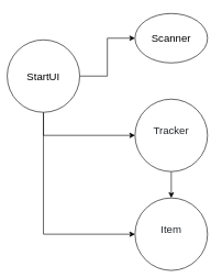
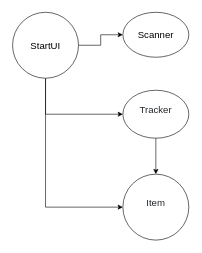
- <mxCell id="9" value="&lt;font style=&quot;font-size: 16px;&quot;&gt;StartUI&lt;/font&gt;" style="ellipse;whiteSpace=wrap;html=1;aspect=fixed;" vertex="1" parent="1"><mxGeometry x="10" y="60" width="110" height="110" as="geometry" /></mxCell>
+ <mxCell id="9" value="&lt;font style=&quot;font-size: 16px;&quot;&gt;StartUI&lt;/font&gt;" style="ellipse;whiteSpace=wrap;html=1;aspect=fixed;" vertex="1" parent="1"><mxGeometry x="20" y="20" width="110" height="110" as="geometry" /></mxCell>
- <mxCell id="4" value="&#10;&lt;span style=&quot;color: rgb(33, 37, 41); font-family: Arial, &amp;quot;Helvetica Neue&amp;quot;, sans-serif; font-size: 16px; font-style: normal; font-variant-ligatures: normal; font-variant-caps: normal; font-weight: 400; letter-spacing: normal; orphans: 2; text-align: left; text-indent: 0px; text-transform: none; widows: 2; word-spacing: 0px; -webkit-text-stroke-width: 0px; background-color: rgb(255, 255, 255); text-decoration-thickness: initial; text-decoration-style: initial; text-decoration-color: initial; float: none; display: inline !important;&quot;&gt;Tracker&lt;/span&gt;&#10;&#10;" style="ellipse;whiteSpace=wrap;html=1;aspect=fixed;" vertex="1" parent="1"><mxGeometry x="204" y="150" width="110" height="110" as="geometry" /></mxCell>
+ <mxCell id="4" value="&#10;&lt;span style=&quot;color: rgb(33, 37, 41); font-family: Arial, &amp;quot;Helvetica Neue&amp;quot;, sans-serif; font-size: 16px; font-style: normal; font-variant-ligatures: normal; font-variant-caps: normal; font-weight: 400; letter-spacing: normal; orphans: 2; text-align: left; text-indent: 0px; text-transform: none; widows: 2; word-spacing: 0px; -webkit-text-stroke-width: 0px; background-color: rgb(255, 255, 255); text-decoration-thickness: initial; text-decoration-style: initial; text-decoration-color: initial; float: none; display: inline !important;&quot;&gt;Tracker&lt;/span&gt;&#10;&#10;" style="ellipse;whiteSpace=wrap;html=1;aspect=fixed;" vertex="1" parent="1"><mxGeometry x="204" y="150" width="110" height="80" as="geometry" /></mxCell>
- <mxCell id="5" value="&#10;&lt;span style=&quot;color: rgb(33, 37, 41); font-family: Arial, &amp;quot;Helvetica Neue&amp;quot;, sans-serif; font-size: 16px; font-style: normal; font-variant-ligatures: normal; font-variant-caps: normal; font-weight: 400; letter-spacing: normal; orphans: 2; text-align: left; text-indent: 0px; text-transform: none; widows: 2; word-spacing: 0px; -webkit-text-stroke-width: 0px; background-color: rgb(255, 255, 255); text-decoration-thickness: initial; text-decoration-style: initial; text-decoration-color: initial; float: none; display: inline !important;&quot;&gt;Item&lt;/span&gt;&#10;&#10;" style="ellipse;whiteSpace=wrap;html=1;aspect=fixed;" vertex="1" parent="1"><mxGeometry x="204" y="300" width="110" height="110" as="geometry" /></mxCell>
+ <mxCell id="5" value="&#10;&lt;span style=&quot;color: rgb(33, 37, 41); font-family: Arial, &amp;quot;Helvetica Neue&amp;quot;, sans-serif; font-size: 16px; font-style: normal; font-variant-ligatures: normal; font-variant-caps: normal; font-weight: 400; letter-spacing: normal; orphans: 2; text-align: left; text-indent: 0px; text-transform: none; widows: 2; word-spacing: 0px; -webkit-text-stroke-width: 0px; background-color: rgb(255, 255, 255); text-decoration-thickness: initial; text-decoration-style: initial; text-decoration-color: initial; float: none; display: inline !important;&quot;&gt;Item&lt;/span&gt;&#10;&#10;" style="ellipse;whiteSpace=wrap;html=1;aspect=fixed;" vertex="1" parent="1"><mxGeometry x="204" y="290" width="110" height="110" as="geometry" /></mxCell>
